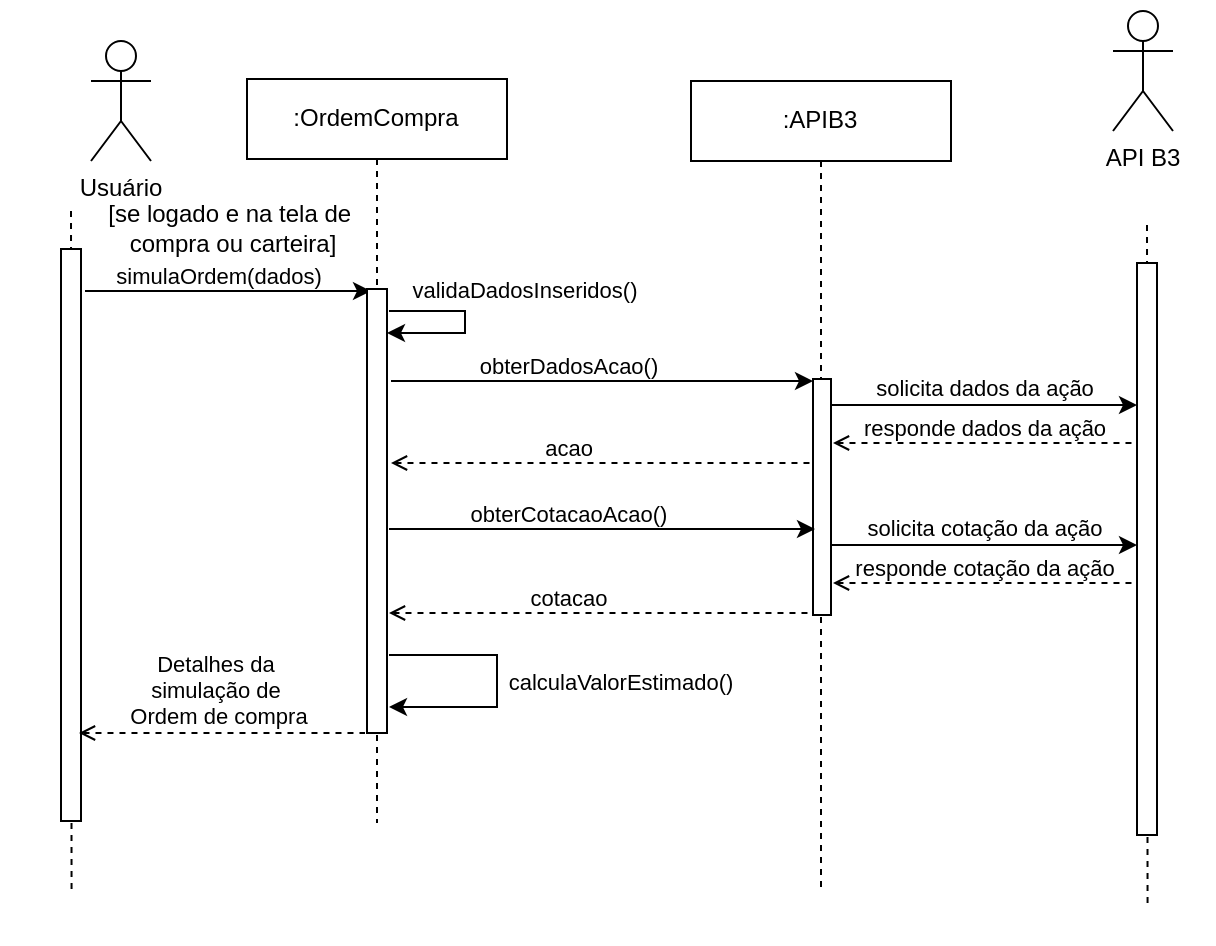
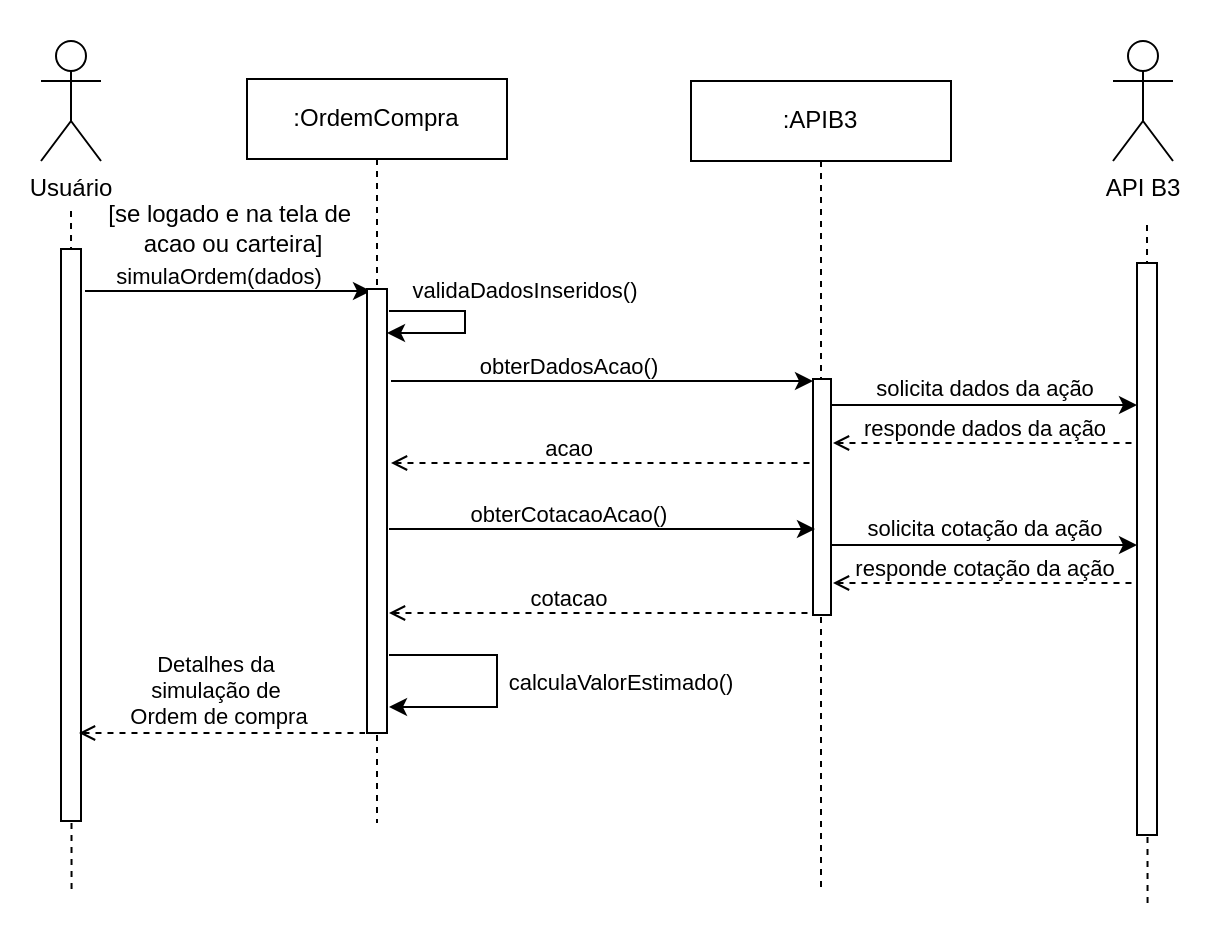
- <mxCell id="27" value="API B3" style="shape=umlActor;verticalLabelPosition=bottom;verticalAlign=top;html=1;" parent="1" vertex="1"><mxGeometry x="556" y="5" width="30" height="60" as="geometry" /></mxCell>
+ <mxCell id="27" value="API B3" style="shape=umlActor;verticalLabelPosition=bottom;verticalAlign=top;html=1;" parent="1" vertex="1"><mxGeometry x="556" y="20" width="30" height="60" as="geometry" /></mxCell>
- <mxCell id="2" value="Usuário" style="shape=umlActor;verticalLabelPosition=bottom;verticalAlign=top;html=1;" parent="1" vertex="1"><mxGeometry x="45" y="20" width="30" height="60" as="geometry" /></mxCell>
+ <mxCell id="2" value="Usuário" style="shape=umlActor;verticalLabelPosition=bottom;verticalAlign=top;html=1;" parent="1" vertex="1"><mxGeometry x="20" y="20" width="30" height="60" as="geometry" /></mxCell>
- <mxCell id="36" value="[se logado e na tela de&amp;nbsp;&lt;div&gt;compra ou carteira]&lt;/div&gt;" style="text;html=1;align=center;verticalAlign=middle;resizable=0;points=[];autosize=1;strokeColor=none;fillColor=none;" vertex="1" parent="1"><mxGeometry x="44" y="93" width="143" height="41" as="geometry" /></mxCell>
+ <mxCell id="36" value="[se logado e na tela de&amp;nbsp;&lt;div&gt;acao ou carteira]&lt;/div&gt;" style="text;html=1;align=center;verticalAlign=middle;resizable=0;points=[];autosize=1;strokeColor=none;fillColor=none;" vertex="1" parent="1"><mxGeometry x="44" y="93" width="143" height="41" as="geometry" /></mxCell>
